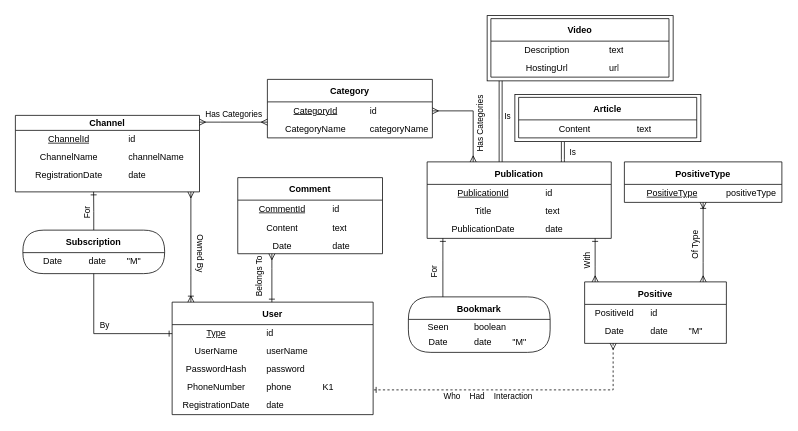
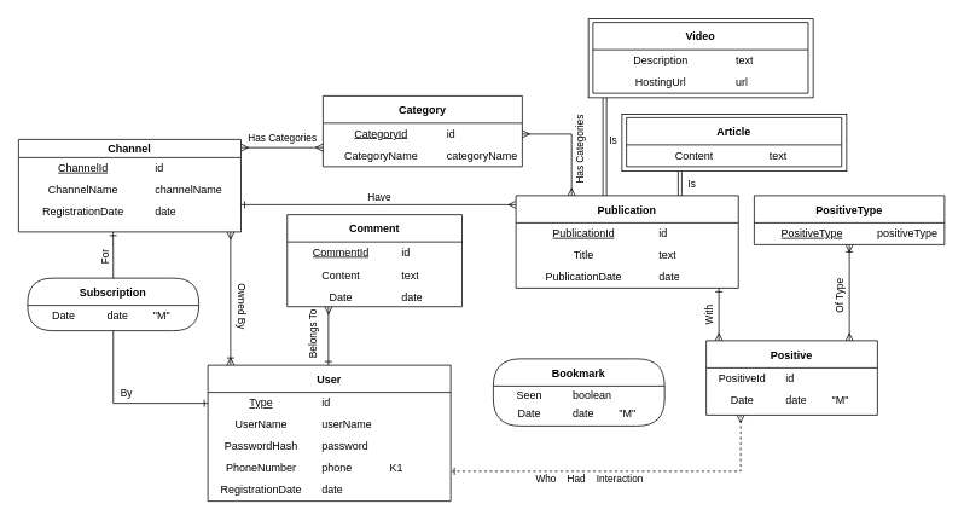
+ <mxCell id="40" style="edgeStyle=orthogonalEdgeStyle;rounded=0;orthogonalLoop=1;jettySize=auto;html=1;startArrow=ERone;startFill=0;endArrow=ERmany;endFill=0;" parent="1" source="42" target="68" edge="1"><mxGeometry relative="1" as="geometry"><Array as="points"><mxPoint x="432" y="225" /><mxPoint x="432" y="225" /></Array></mxGeometry></mxCell>
+ <mxCell id="41" value="Have" style="edgeLabel;html=1;align=center;verticalAlign=middle;resizable=0;points=[];" parent="40" vertex="1" connectable="0"><mxGeometry x="-0.147" y="2" relative="1" as="geometry"><mxPoint x="23" y="-7" as="offset" /></mxGeometry></mxCell>
- <mxCell id="117" style="edgeStyle=orthogonalEdgeStyle;rounded=0;orthogonalLoop=1;jettySize=auto;html=1;endArrow=ERone;endFill=0;" parent="1" source="85" target="68" edge="1"><mxGeometry relative="1" as="geometry"><Array as="points"><mxPoint x="590" y="346" /><mxPoint x="590" y="346" /></Array></mxGeometry></mxCell>
- <mxCell id="118" value="For" style="edgeLabel;html=1;align=center;verticalAlign=middle;resizable=0;points=[];rotation=-90;" parent="117" vertex="1" connectable="0"><mxGeometry x="-0.202" y="-2" relative="1" as="geometry"><mxPoint x="-14" y="-1" as="offset" /></mxGeometry></mxCell>
